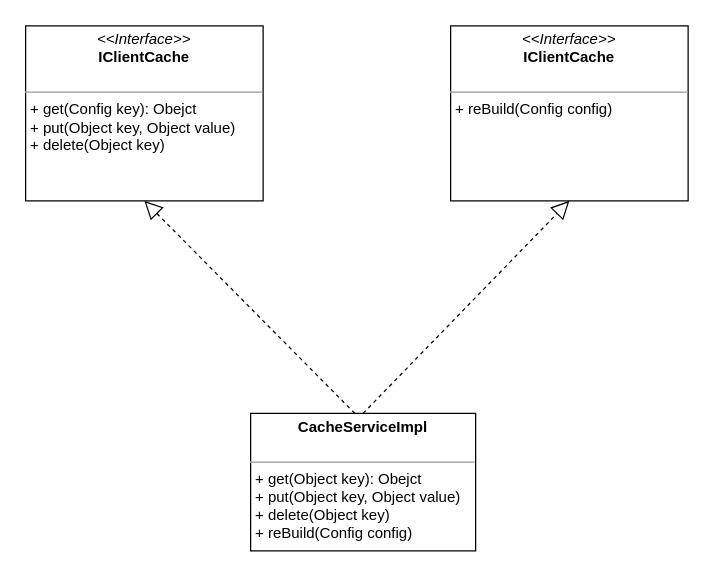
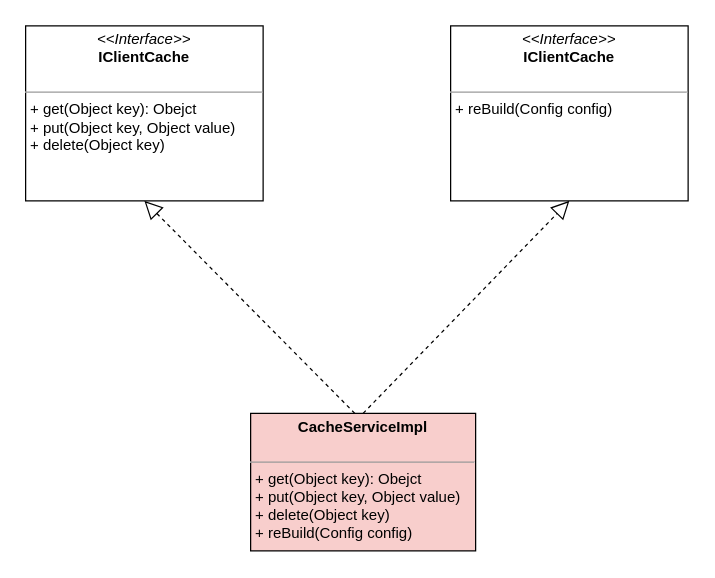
- <mxCell id="2" value="&lt;p style=&quot;margin: 0px ; margin-top: 4px ; text-align: center&quot;&gt;&lt;i&gt;&amp;lt;&amp;lt;Interface&amp;gt;&amp;gt;&lt;/i&gt;&lt;br&gt;&lt;b&gt;IClientCache&lt;/b&gt;&lt;/p&gt;&lt;p style=&quot;margin: 0px ; margin-left: 4px&quot;&gt;&lt;br&gt;&lt;/p&gt;&lt;hr size=&quot;1&quot;&gt;&lt;p style=&quot;margin: 0px ; margin-left: 4px&quot;&gt;+ get(Config key): Obejct&lt;br&gt;+ put(Object&amp;nbsp;key, Object&amp;nbsp;value)&lt;/p&gt;&lt;p style=&quot;margin: 0px ; margin-left: 4px&quot;&gt;+ delete(Object key)&lt;/p&gt;" style="verticalAlign=top;align=left;overflow=fill;fontSize=12;fontFamily=Helvetica;html=1;" parent="1" vertex="1"><mxGeometry x="20" y="20" width="190" height="140" as="geometry" /></mxCell>
+ <mxCell id="2" value="&lt;p style=&quot;margin: 0px ; margin-top: 4px ; text-align: center&quot;&gt;&lt;i&gt;&amp;lt;&amp;lt;Interface&amp;gt;&amp;gt;&lt;/i&gt;&lt;br&gt;&lt;b&gt;IClientCache&lt;/b&gt;&lt;/p&gt;&lt;p style=&quot;margin: 0px ; margin-left: 4px&quot;&gt;&lt;br&gt;&lt;/p&gt;&lt;hr size=&quot;1&quot;&gt;&lt;p style=&quot;margin: 0px ; margin-left: 4px&quot;&gt;+ get(Object key): Obejct&lt;br&gt;+ put(Object&amp;nbsp;key, Object&amp;nbsp;value)&lt;/p&gt;&lt;p style=&quot;margin: 0px ; margin-left: 4px&quot;&gt;+ delete(Object key)&lt;/p&gt;" style="verticalAlign=top;align=left;overflow=fill;fontSize=12;fontFamily=Helvetica;html=1;" parent="1" vertex="1"><mxGeometry x="20" y="20" width="190" height="140" as="geometry" /></mxCell>
- <mxCell id="4" value="&lt;p style=&quot;margin: 0px ; margin-top: 4px ; text-align: center&quot;&gt;&lt;b&gt;CacheServiceImpl&lt;/b&gt;&lt;/p&gt;&lt;p style=&quot;margin: 0px ; margin-left: 4px&quot;&gt;&lt;br&gt;&lt;/p&gt;&lt;hr size=&quot;1&quot;&gt;&lt;p style=&quot;margin: 0px 0px 0px 4px&quot;&gt;+ get(Object key): Obejct&lt;br&gt;+ put(Object&amp;nbsp;key, Object&amp;nbsp;value)&lt;/p&gt;&lt;p style=&quot;margin: 0px 0px 0px 4px&quot;&gt;+ delete(Object key)&lt;/p&gt;&lt;p style=&quot;margin: 0px 0px 0px 4px&quot;&gt;+ reBuild(Config config)&lt;br&gt;&lt;/p&gt;" style="verticalAlign=top;align=left;overflow=fill;fontSize=12;fontFamily=Helvetica;html=1;" parent="1" vertex="1"><mxGeometry x="200" y="330" width="180" height="110" as="geometry" /></mxCell>
+ <mxCell id="4" value="&lt;p style=&quot;margin: 0px ; margin-top: 4px ; text-align: center&quot;&gt;&lt;b&gt;CacheServiceImpl&lt;/b&gt;&lt;/p&gt;&lt;p style=&quot;margin: 0px ; margin-left: 4px&quot;&gt;&lt;br&gt;&lt;/p&gt;&lt;hr size=&quot;1&quot;&gt;&lt;p style=&quot;margin: 0px 0px 0px 4px&quot;&gt;+ get(Object key): Obejct&lt;br&gt;+ put(Object&amp;nbsp;key, Object&amp;nbsp;value)&lt;/p&gt;&lt;p style=&quot;margin: 0px 0px 0px 4px&quot;&gt;+ delete(Object key)&lt;/p&gt;&lt;p style=&quot;margin: 0px 0px 0px 4px&quot;&gt;+ reBuild(Config config)&lt;br&gt;&lt;/p&gt;" style="verticalAlign=top;align=left;overflow=fill;fontSize=12;fontFamily=Helvetica;html=1;fillColor=#f8cecc;" parent="1" vertex="1"><mxGeometry x="200" y="330" width="180" height="110" as="geometry" /></mxCell>
